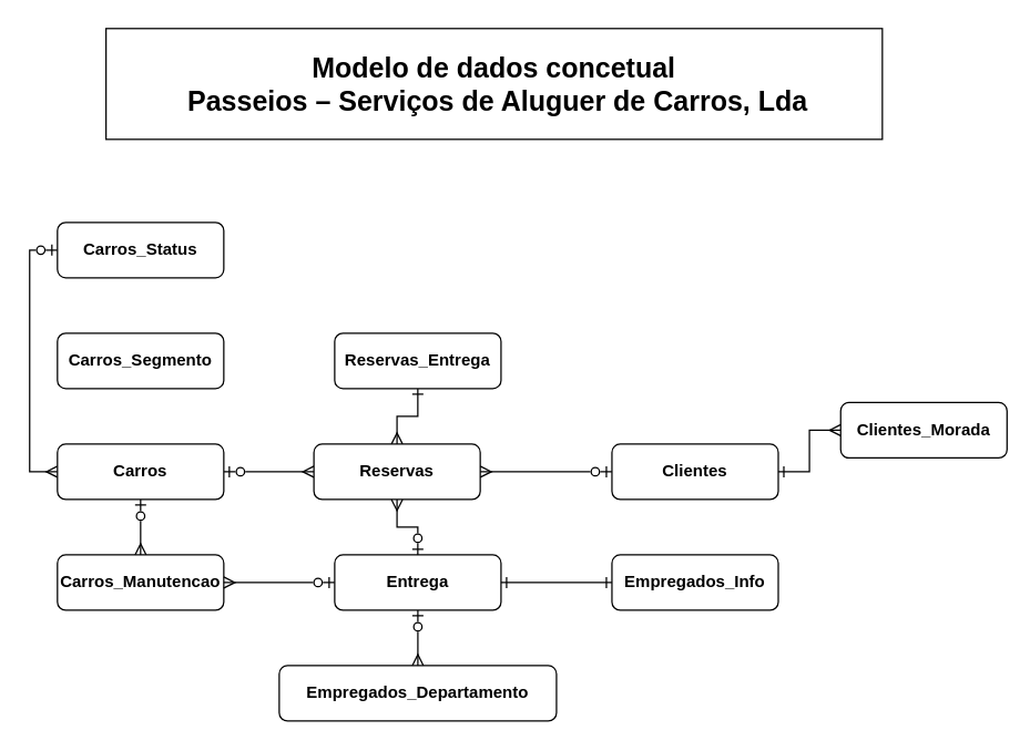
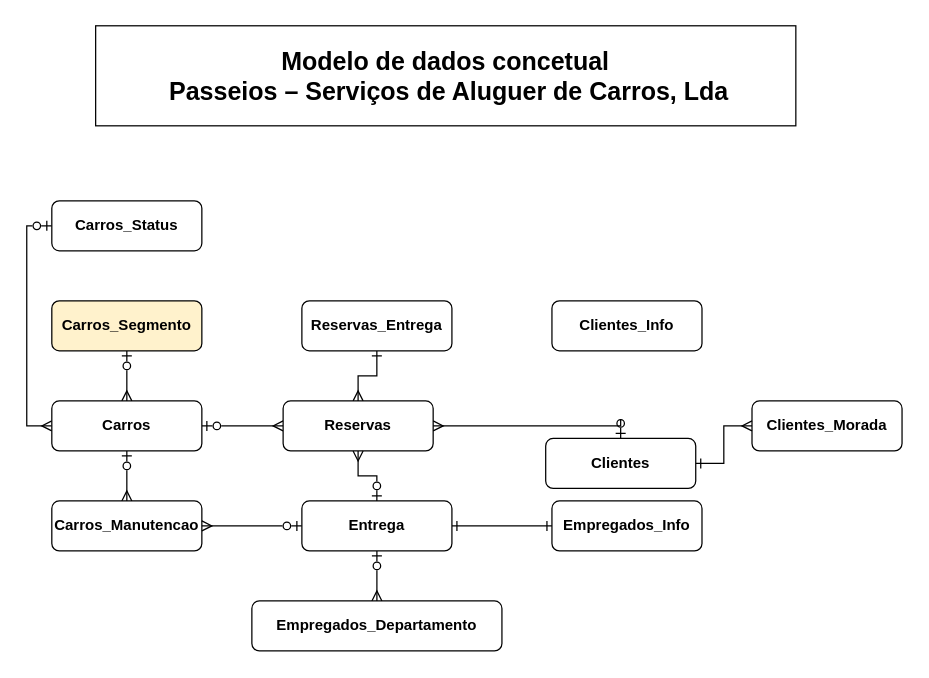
- <mxCell id="8" value="&lt;span style=&quot;font-weight: 700; text-wrap: nowrap;&quot;&gt;Carros_Segmento&lt;/span&gt;" style="rounded=1;whiteSpace=wrap;html=1;" vertex="1" parent="1"><mxGeometry x="40.94" y="240" width="120" height="40" as="geometry" /></mxCell>
+ <mxCell id="8" value="&lt;span style=&quot;font-weight: 700; text-wrap: nowrap;&quot;&gt;Carros_Segmento&lt;/span&gt;" style="rounded=1;whiteSpace=wrap;html=1;fillColor=#fff2cc;" vertex="1" parent="1"><mxGeometry x="40.94" y="240" width="120" height="40" as="geometry" /></mxCell>
+ <mxCell id="14" value="&lt;span style=&quot;font-weight: 700; text-wrap: nowrap;&quot;&gt;Clientes_Info&lt;/span&gt;" style="rounded=1;whiteSpace=wrap;html=1;" vertex="1" parent="1"><mxGeometry x="440.94" y="240" width="120" height="40" as="geometry" /></mxCell>
+ <mxCell id="7" style="edgeStyle=orthogonalEdgeStyle;rounded=0;orthogonalLoop=1;jettySize=auto;html=1;entryX=0.5;entryY=0;entryDx=0;entryDy=0;startArrow=ERzeroToOne;startFill=0;endArrow=ERmany;endFill=0;" edge="1" parent="1" source="8" target="10"><mxGeometry relative="1" as="geometry" /></mxCell>
- <mxCell id="15" value="&lt;span style=&quot;font-weight: 700; text-wrap: nowrap;&quot;&gt;Clientes_Morada&lt;/span&gt;" style="rounded=1;whiteSpace=wrap;html=1;" vertex="1" parent="1"><mxGeometry x="605.94" y="290" width="120" height="40" as="geometry" /></mxCell>
+ <mxCell id="15" value="&lt;span style=&quot;font-weight: 700; text-wrap: nowrap;&quot;&gt;Clientes_Morada&lt;/span&gt;" style="rounded=1;whiteSpace=wrap;html=1;" vertex="1" parent="1"><mxGeometry x="600.94" y="320" width="120" height="40" as="geometry" /></mxCell>
- <mxCell id="18" value="&lt;span style=&quot;font-weight: 700; text-wrap: nowrap;&quot;&gt;Clientes&lt;/span&gt;" style="rounded=1;whiteSpace=wrap;html=1;" vertex="1" parent="1"><mxGeometry x="440.94" y="320" width="120" height="40" as="geometry" /></mxCell>
+ <mxCell id="18" value="&lt;span style=&quot;font-weight: 700; text-wrap: nowrap;&quot;&gt;Clientes&lt;/span&gt;" style="rounded=1;whiteSpace=wrap;html=1;" vertex="1" parent="1"><mxGeometry x="435.94" y="350" width="120" height="40" as="geometry" /></mxCell>
